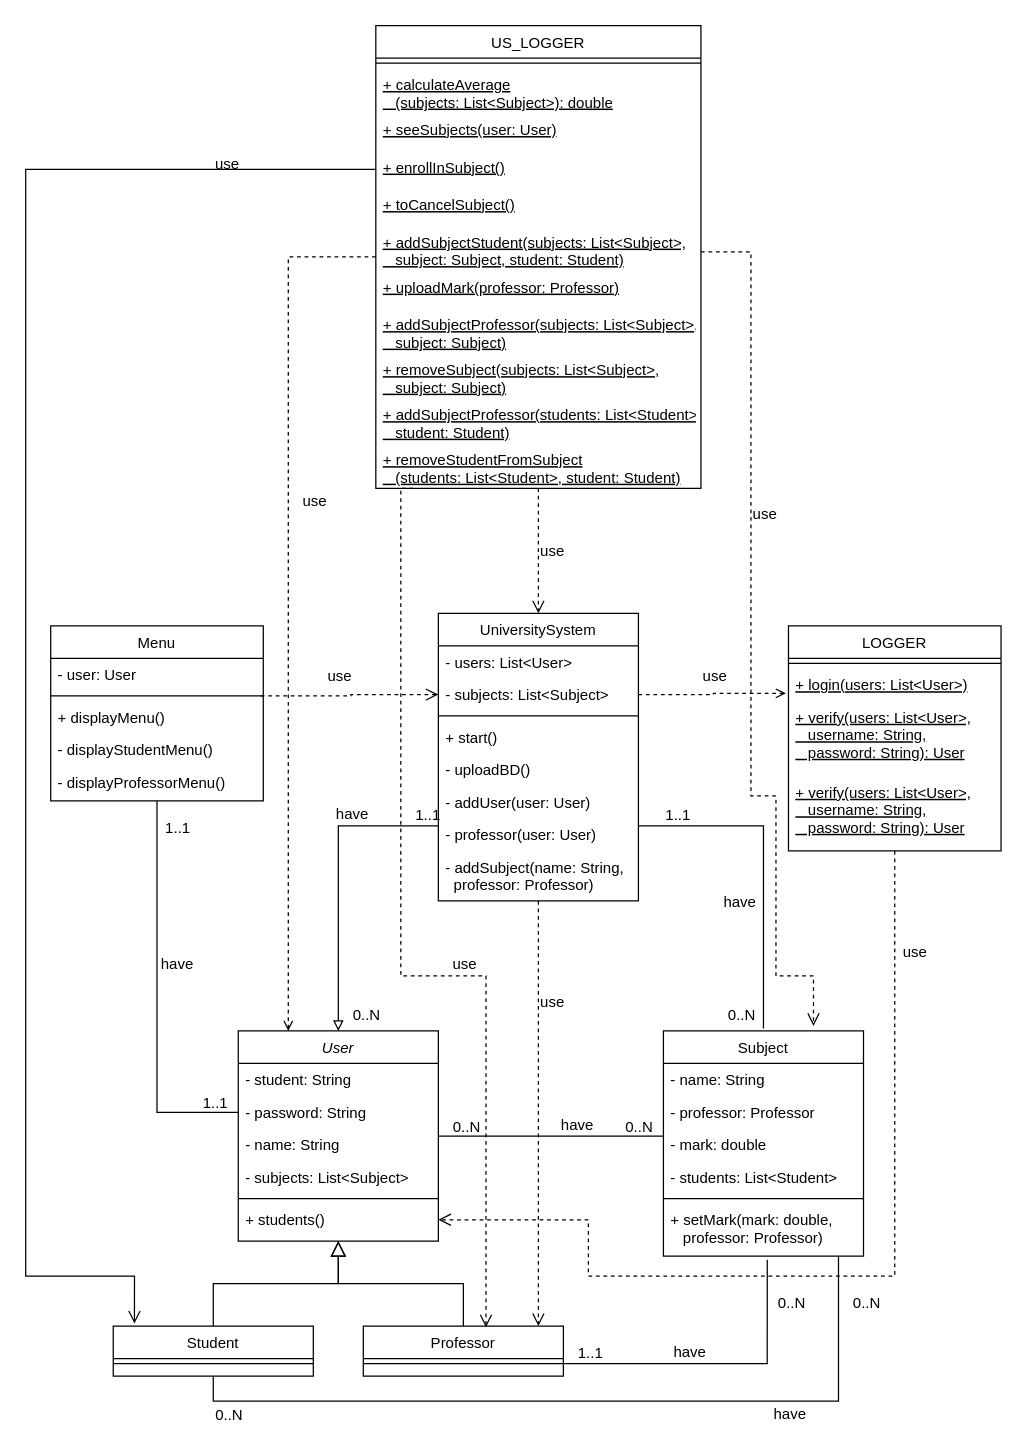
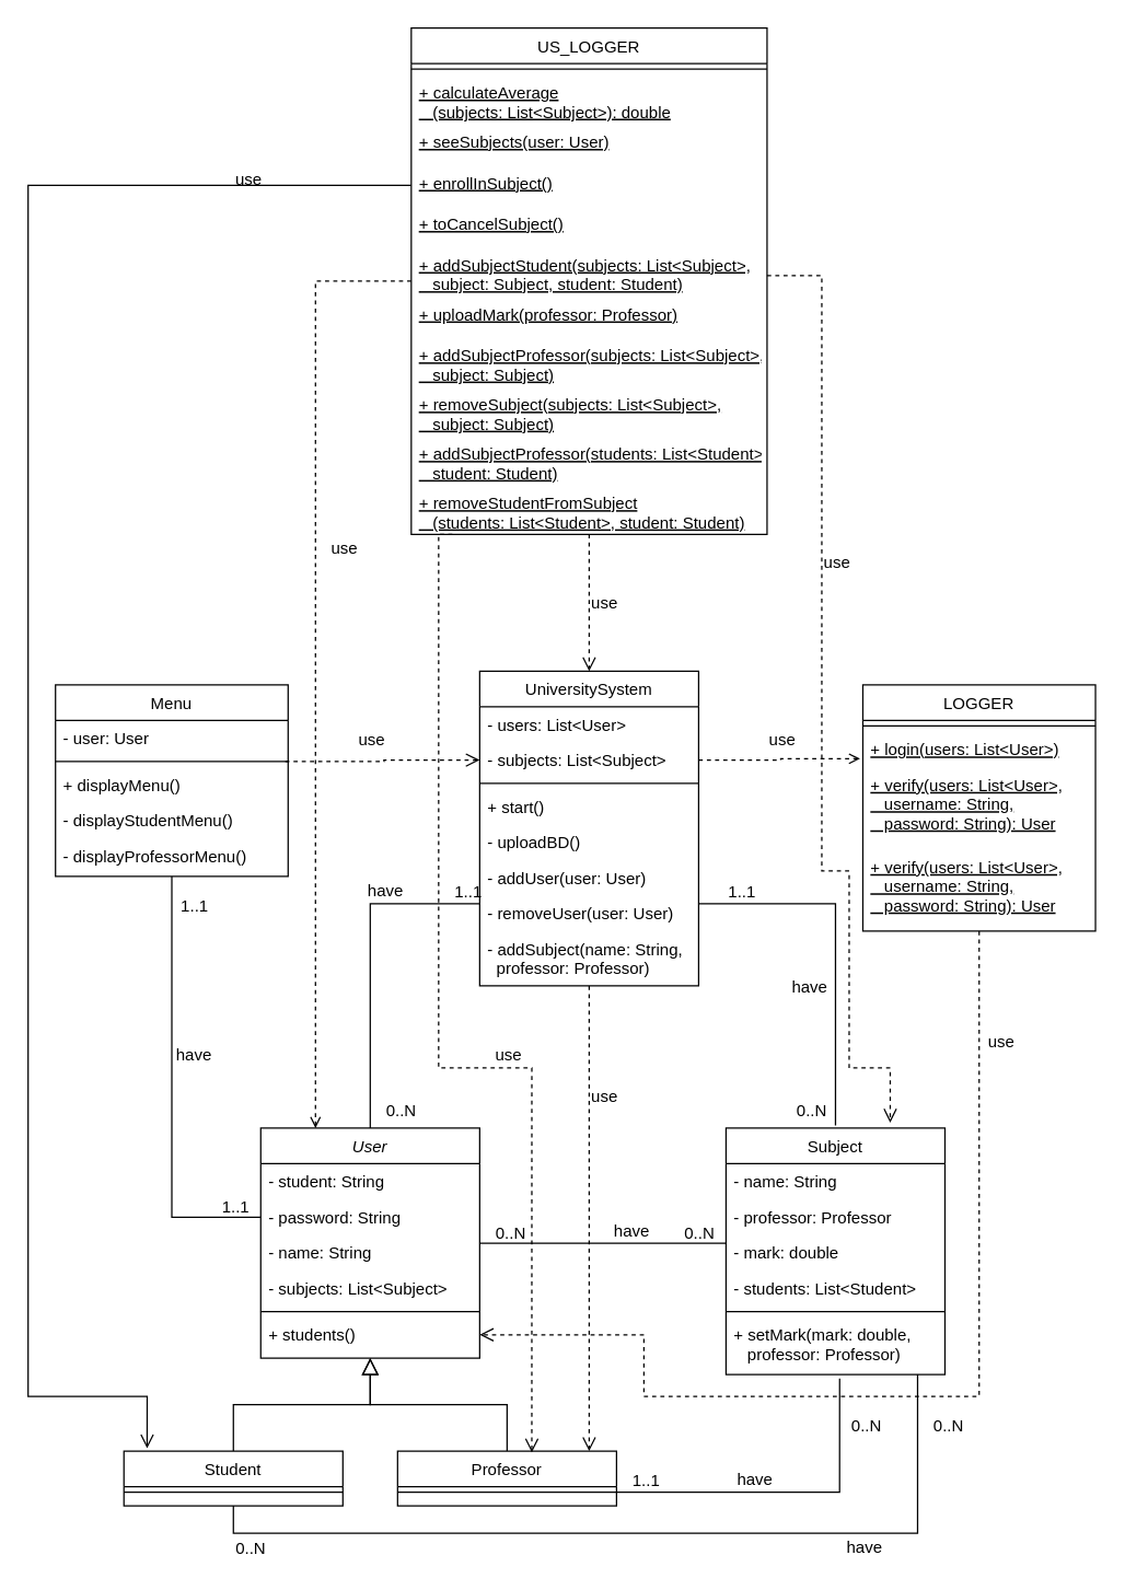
- <mxCell id="38" value="- professor(user: User)" style="text;align=left;verticalAlign=top;spacingLeft=4;spacingRight=4;overflow=hidden;rotatable=0;points=[[0,0.5],[1,0.5]];portConstraint=eastwest;rounded=0;shadow=0;html=0;" parent="31" vertex="1"><mxGeometry y="164" width="160" height="26" as="geometry" /></mxCell>
+ <mxCell id="38" value="- removeUser(user: User)" style="text;align=left;verticalAlign=top;spacingLeft=4;spacingRight=4;overflow=hidden;rotatable=0;points=[[0,0.5],[1,0.5]];portConstraint=eastwest;rounded=0;shadow=0;html=0;" parent="31" vertex="1"><mxGeometry y="164" width="160" height="26" as="geometry" /></mxCell>
- <mxCell id="28" style="edgeStyle=orthogonalEdgeStyle;rounded=0;orthogonalLoop=1;jettySize=auto;html=1;endArrow=block;endFill=0;" parent="1" source="31" target="2" edge="1"><mxGeometry relative="1" as="geometry"><Array as="points"><mxPoint x="270" y="660" /></Array></mxGeometry></mxCell>
+ <mxCell id="28" style="edgeStyle=orthogonalEdgeStyle;rounded=0;orthogonalLoop=1;jettySize=auto;html=1;endArrow=none;endFill=0;" parent="1" source="31" target="2" edge="1"><mxGeometry relative="1" as="geometry"><Array as="points"><mxPoint x="270" y="660" /></Array></mxGeometry></mxCell>
